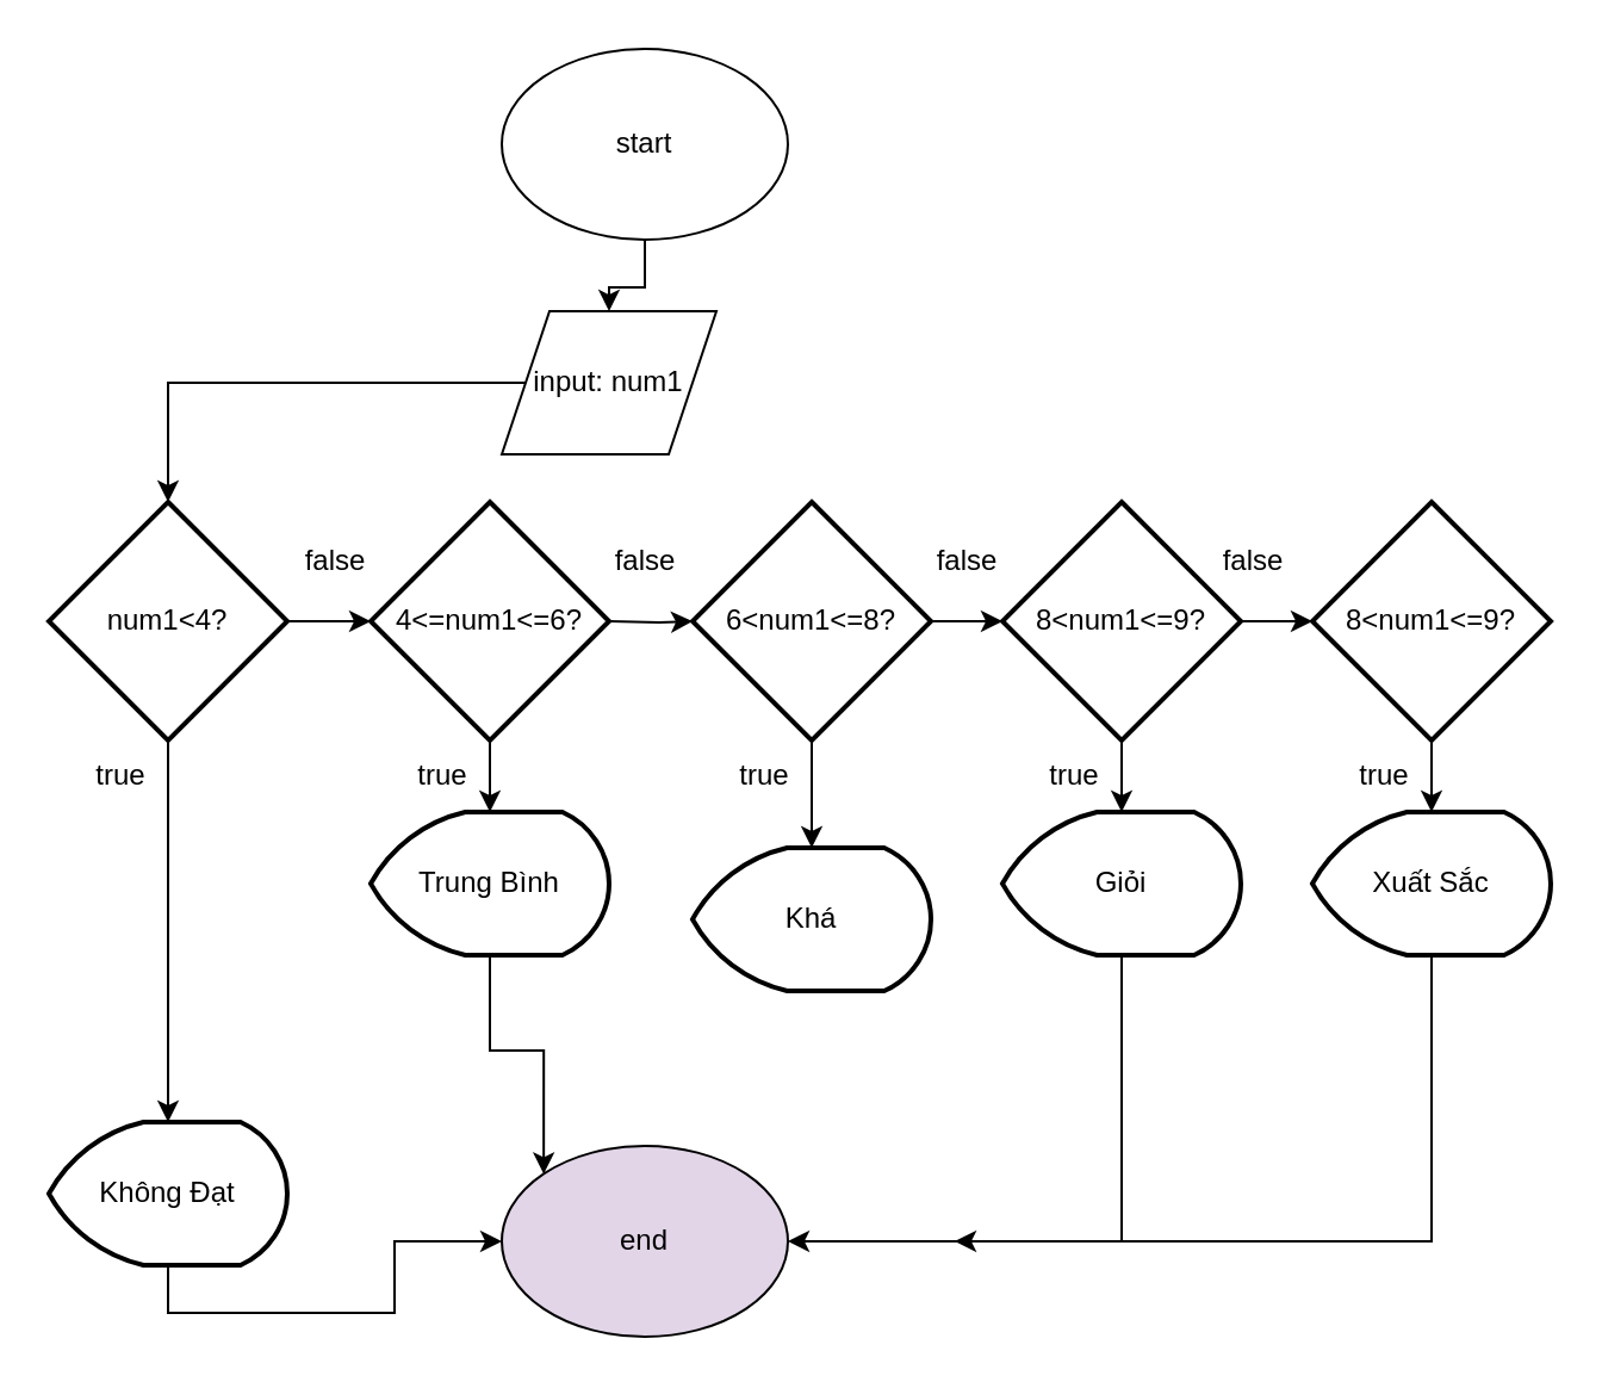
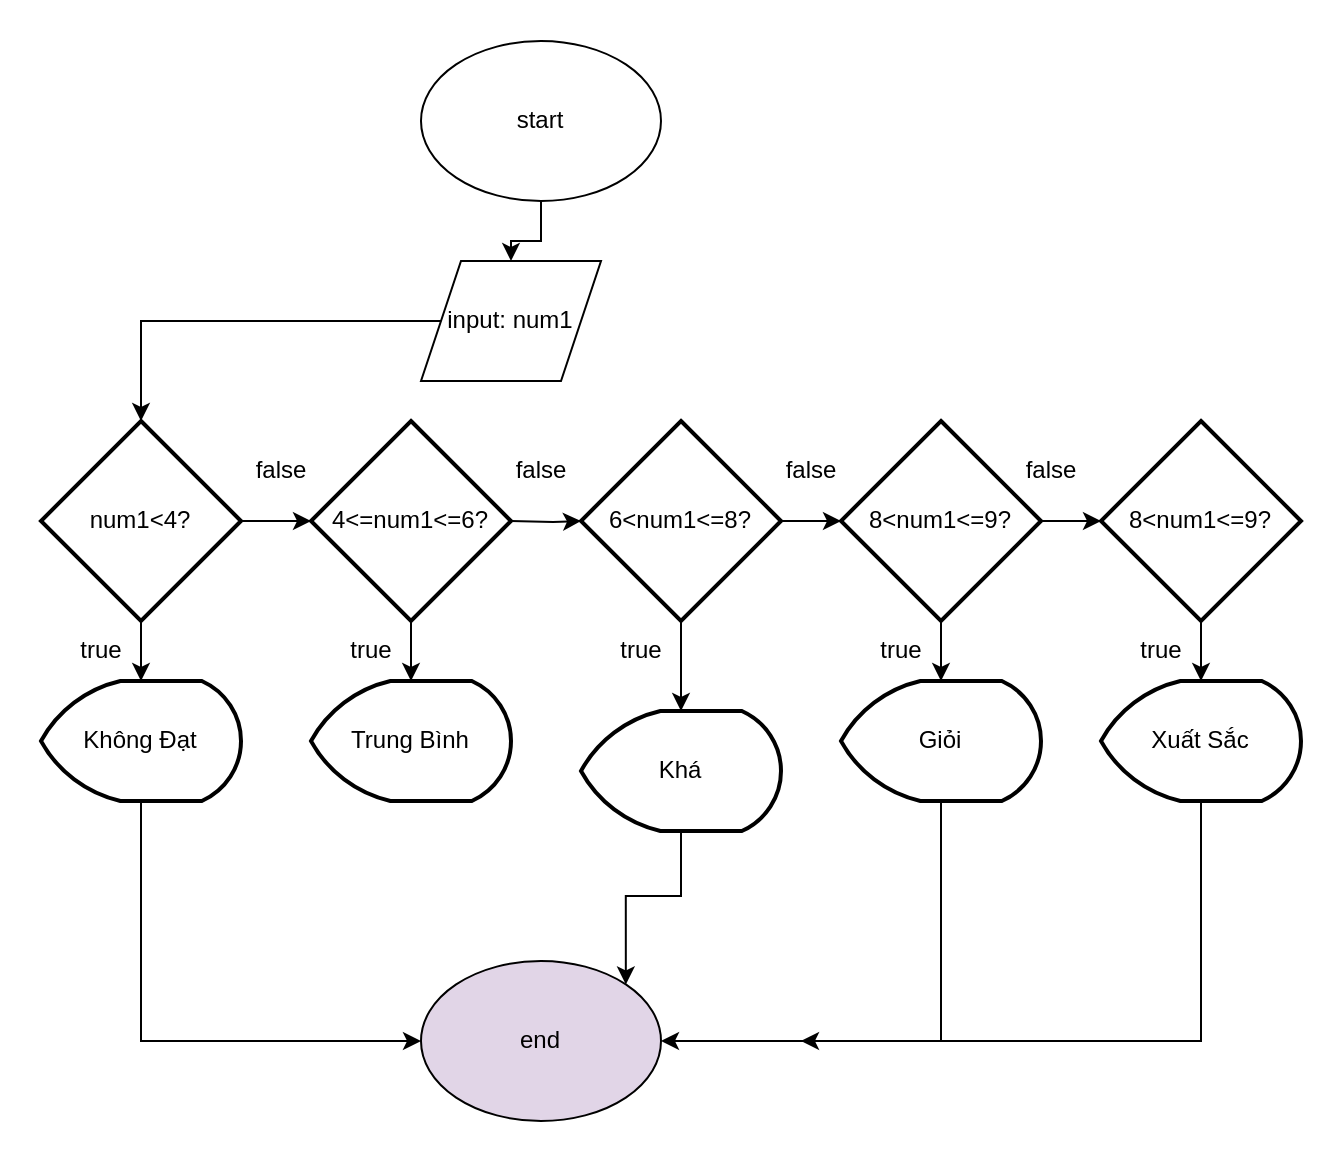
- <mxCell id="30" style="edgeStyle=orthogonalEdgeStyle;rounded=0;orthogonalLoop=1;jettySize=auto;html=1;exitX=0.5;exitY=1;exitDx=0;exitDy=0;exitPerimeter=0;entryX=0;entryY=0;entryDx=0;entryDy=0;" edge="1" parent="1" source="31" target="4"><mxGeometry relative="1" as="geometry" /></mxCell>
+ <mxCell id="32" style="edgeStyle=orthogonalEdgeStyle;rounded=0;orthogonalLoop=1;jettySize=auto;html=1;exitX=0.5;exitY=1;exitDx=0;exitDy=0;exitPerimeter=0;entryX=1;entryY=0;entryDx=0;entryDy=0;" edge="1" parent="1" source="33" target="4"><mxGeometry relative="1" as="geometry" /></mxCell>
- <mxCell id="11" value="Không Đạt" style="strokeWidth=2;html=1;shape=mxgraph.flowchart.display;whiteSpace=wrap;" vertex="1" parent="1"><mxGeometry x="20" y="470" width="100" height="60" as="geometry" /></mxCell>
+ <mxCell id="11" value="Không Đạt" style="strokeWidth=2;html=1;shape=mxgraph.flowchart.display;whiteSpace=wrap;" vertex="1" parent="1"><mxGeometry x="20" y="340" width="100" height="60" as="geometry" /></mxCell>
